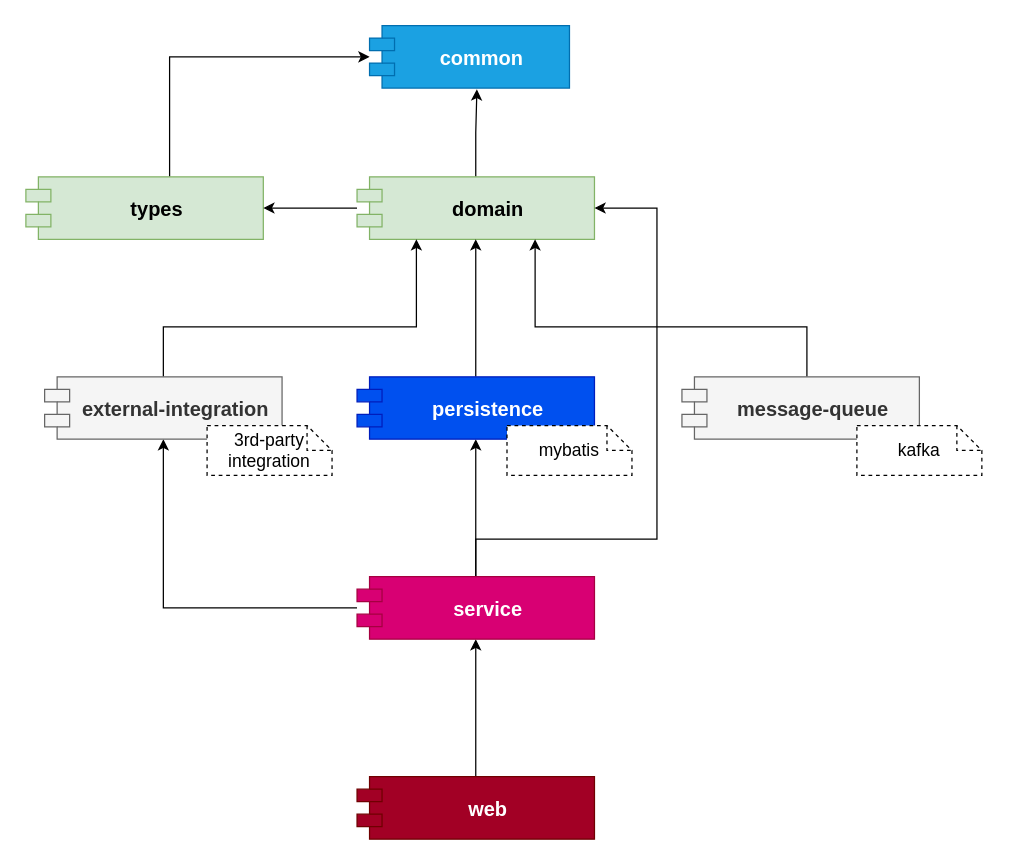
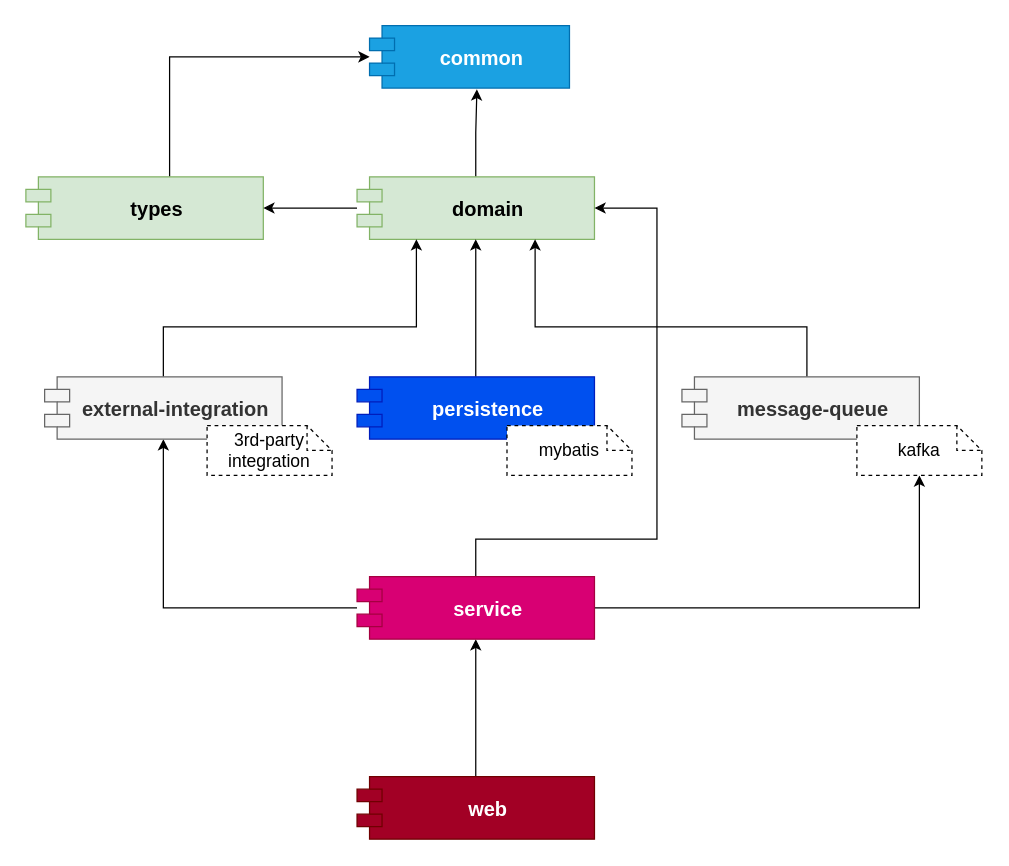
- <mxCell id="10" style="edgeStyle=orthogonalEdgeStyle;rounded=0;orthogonalLoop=1;jettySize=auto;html=1;entryX=0.5;entryY=1;entryDx=0;entryDy=0;fontSize=16;" parent="1" source="13" target="15" edge="1"><mxGeometry relative="1" as="geometry" /></mxCell>
+ <mxCell id="10" style="edgeStyle=orthogonalEdgeStyle;rounded=0;orthogonalLoop=1;jettySize=auto;html=1;fontSize=16;" parent="1" source="13" target="20" edge="1"><mxGeometry relative="1" as="geometry" /></mxCell>
